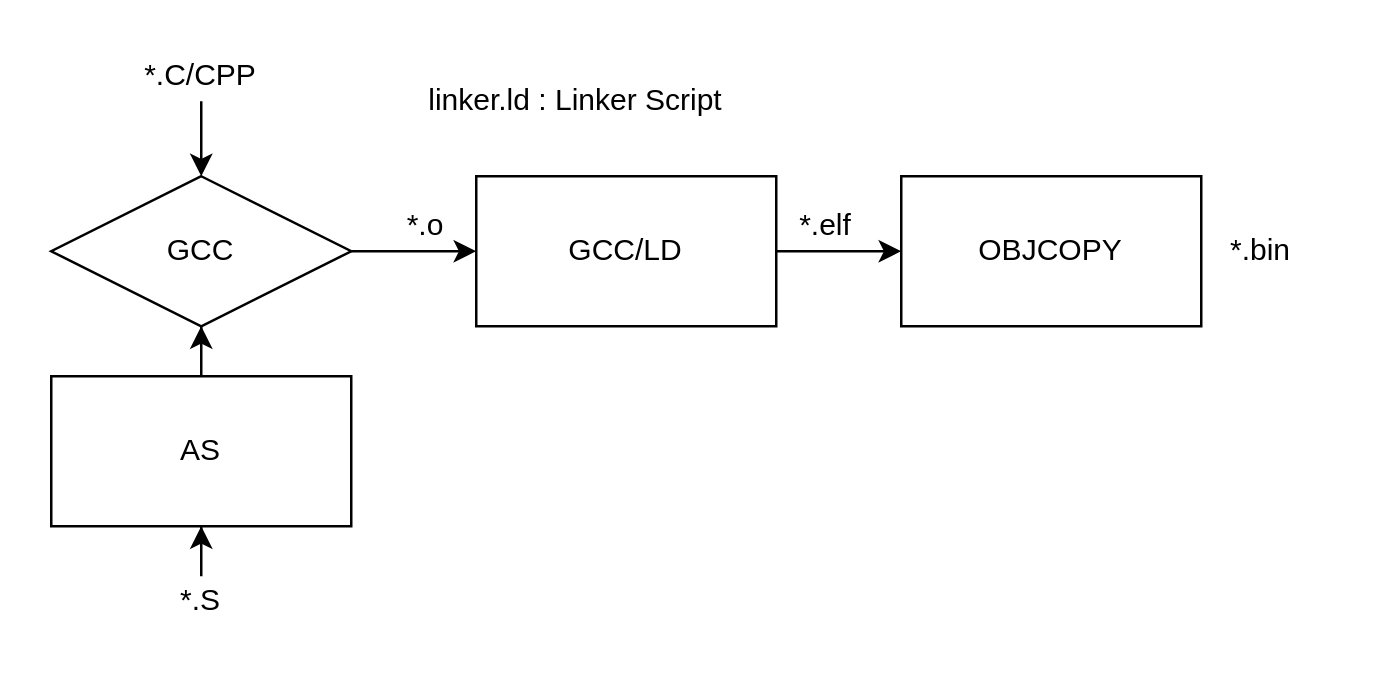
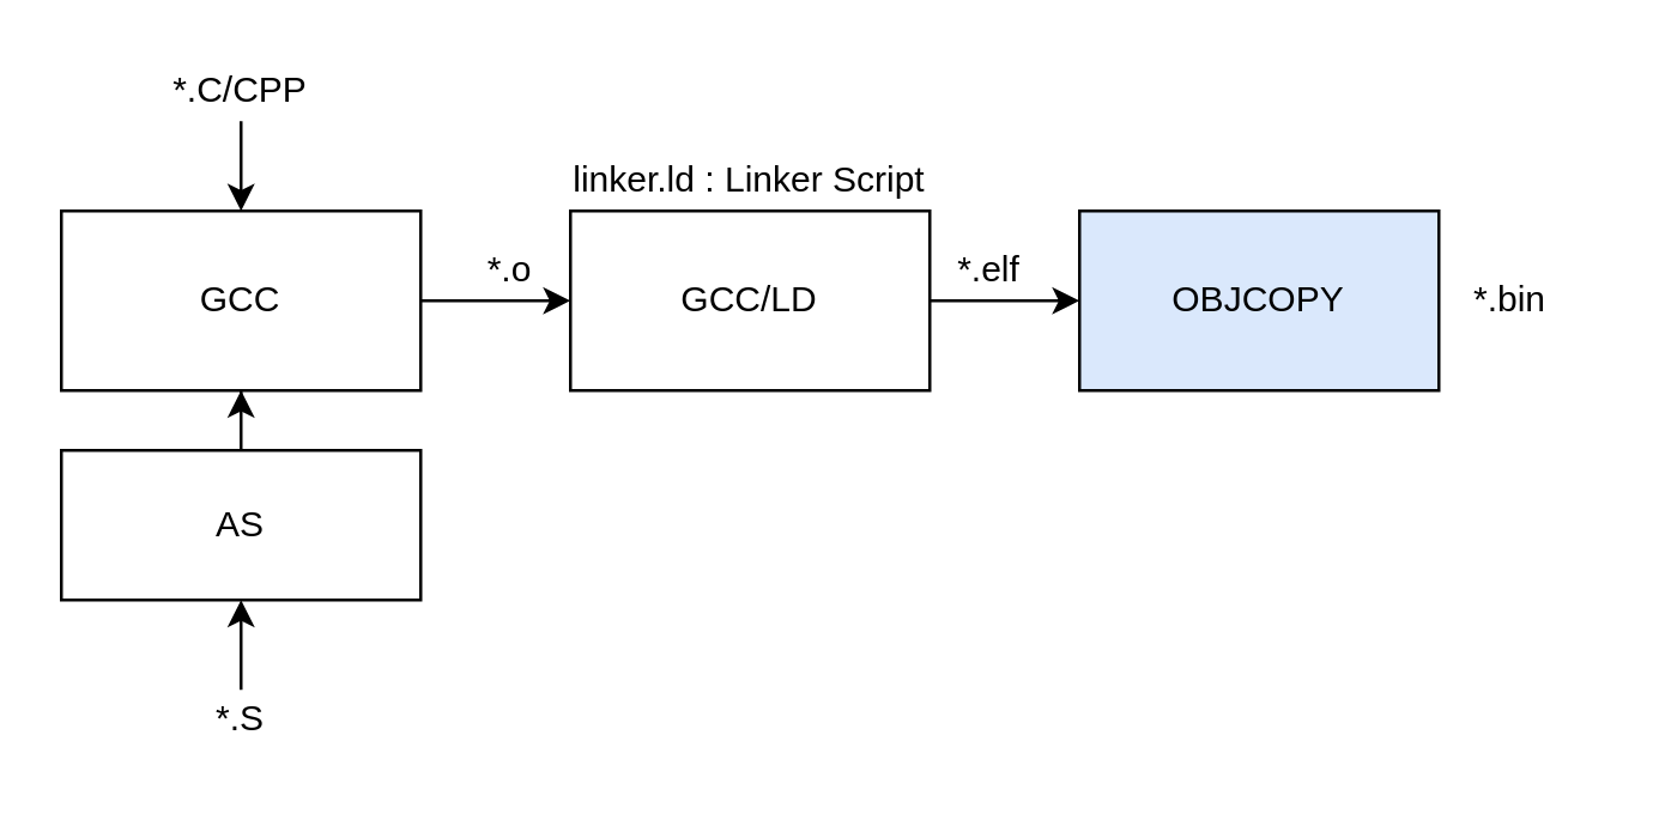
- <mxCell id="14" value="linker.ld : Linker Script" style="text;strokeColor=none;align=center;fillColor=none;html=1;verticalAlign=middle;whiteSpace=wrap;rounded=0;" vertex="1" parent="1"><mxGeometry x="170" y="30" width="120" height="20" as="geometry" /></mxCell>
+ <mxCell id="14" value="linker.ld : Linker Script" style="text;strokeColor=none;align=center;fillColor=none;html=1;verticalAlign=middle;whiteSpace=wrap;rounded=0;" vertex="1" parent="1"><mxGeometry x="190" y="50" width="120" height="20" as="geometry" /></mxCell>
- <mxCell id="3" value="GCC" style="rhombus;whiteSpace=wrap;html=1;" vertex="1" parent="1"><mxGeometry x="20" y="70" width="120" height="60" as="geometry" /></mxCell>
+ <mxCell id="3" value="GCC" style="rounded=0;whiteSpace=wrap;html=1;" vertex="1" parent="1"><mxGeometry x="20" y="70" width="120" height="60" as="geometry" /></mxCell>
- <mxCell id="6" value="OBJCOPY" style="rounded=0;whiteSpace=wrap;html=1;" vertex="1" parent="1"><mxGeometry x="360" y="70" width="120" height="60" as="geometry" /></mxCell>
+ <mxCell id="6" value="OBJCOPY" style="rounded=0;whiteSpace=wrap;html=1;fillColor=#dae8fc;" vertex="1" parent="1"><mxGeometry x="360" y="70" width="120" height="60" as="geometry" /></mxCell>
- <mxCell id="8" value="AS" style="rounded=0;whiteSpace=wrap;html=1;" vertex="1" parent="1"><mxGeometry x="20" y="150" width="120" height="60" as="geometry" /></mxCell>
+ <mxCell id="8" value="AS" style="rounded=0;whiteSpace=wrap;html=1;" vertex="1" parent="1"><mxGeometry x="20" y="150" width="120" height="50" as="geometry" /></mxCell>
